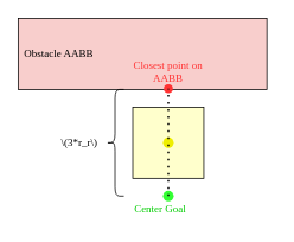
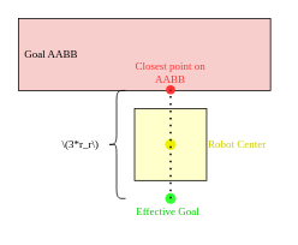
- <mxCell id="2" value="&lt;font data-font-src=&quot;http://mirrors.ctan.org/fonts/cm-unicode/fonts/otf/cmunbxo.otf&quot; face=&quot;Comptuer Modern&quot;&gt;Obstacle AABB&lt;/font&gt;" style="rounded=0;whiteSpace=wrap;html=1;fillColor=#f8cecc;strokeColor=#000000;align=left;spacingLeft=5;" vertex="1" parent="1"><mxGeometry x="20" y="20" width="280" height="80" as="geometry" /></mxCell>
+ <mxCell id="2" value="&lt;font data-font-src=&quot;http://mirrors.ctan.org/fonts/cm-unicode/fonts/otf/cmunbxo.otf&quot; face=&quot;Comptuer Modern&quot;&gt;Goal AABB&lt;/font&gt;" style="rounded=0;whiteSpace=wrap;html=1;fillColor=#f8cecc;strokeColor=#000000;align=left;spacingLeft=5;" vertex="1" parent="1"><mxGeometry x="20" y="20" width="280" height="80" as="geometry" /></mxCell>
+ <mxCell id="10" value="&lt;font color=&quot;#cccc00&quot;&gt;Robot Center&lt;/font&gt;" style="text;html=1;strokeColor=none;fillColor=none;align=left;verticalAlign=middle;whiteSpace=wrap;rounded=0;fontFamily=Comptuer Modern;fontSource=http%3A%2F%2Fmirrors.ctan.org%2Ffonts%2Fcm-unicode%2Ffonts%2Fotf%2Fcmunbxo.otf;" vertex="1" parent="9"><mxGeometry x="80" y="25" width="80" height="30" as="geometry" /></mxCell>
- <mxCell id="5" value="&lt;font color=&quot;#00cc00&quot;&gt;Center Goal&lt;/font&gt;" style="text;html=1;strokeColor=none;fillColor=none;align=left;verticalAlign=middle;whiteSpace=wrap;rounded=0;fontFamily=Comptuer Modern;fontSource=http%3A%2F%2Fmirrors.ctan.org%2Ffonts%2Fcm-unicode%2Ffonts%2Fotf%2Fcmunbxo.otf;" vertex="1" parent="3"><mxGeometry x="-20" y="20" width="80" height="30" as="geometry" /></mxCell>
+ <mxCell id="5" value="&lt;font color=&quot;#00cc00&quot;&gt;Effective Goal&lt;/font&gt;" style="text;html=1;strokeColor=none;fillColor=none;align=left;verticalAlign=middle;whiteSpace=wrap;rounded=0;fontFamily=Comptuer Modern;fontSource=http%3A%2F%2Fmirrors.ctan.org%2Ffonts%2Fcm-unicode%2Ffonts%2Fotf%2Fcmunbxo.otf;" vertex="1" parent="3"><mxGeometry x="-20" y="20" width="80" height="30" as="geometry" /></mxCell>
